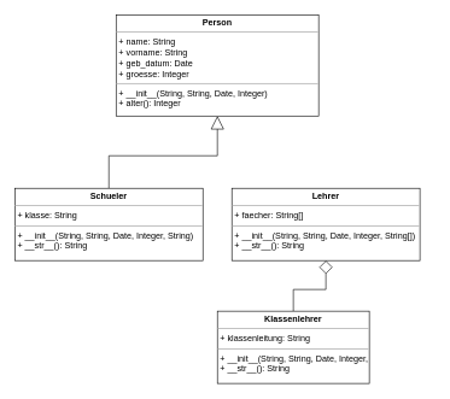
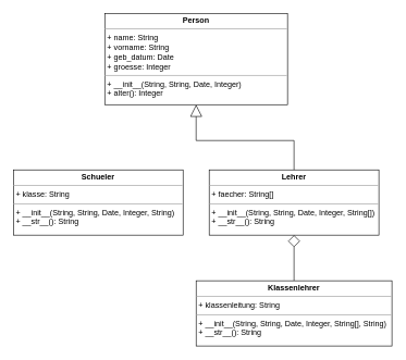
- <mxCell id="2" style="edgeStyle=orthogonalEdgeStyle;rounded=0;orthogonalLoop=1;jettySize=auto;html=1;endArrow=block;endFill=0;strokeColor=#000000;strokeWidth=1;endSize=16;" edge="1" parent="1" source="3" target="4"><mxGeometry relative="1" as="geometry" /></mxCell>
+ <mxCell id="6" style="edgeStyle=orthogonalEdgeStyle;rounded=0;orthogonalLoop=1;jettySize=auto;html=1;exitX=0.5;exitY=0;exitDx=0;exitDy=0;endArrow=block;endFill=0;strokeColor=#000000;strokeWidth=1;endSize=16;entryX=0.5;entryY=1;entryDx=0;entryDy=0;" edge="1" parent="1" source="5" target="4"><mxGeometry relative="1" as="geometry"><mxPoint x="235" y="270" as="sourcePoint" /><mxPoint x="310" y="170" as="targetPoint" /></mxGeometry></mxCell>
- <mxCell id="8" value="&lt;p style=&quot;margin: 0px ; margin-top: 4px ; text-align: center&quot;&gt;&lt;b&gt;Klassenlehrer&lt;/b&gt;&lt;/p&gt;&lt;hr size=&quot;1&quot;&gt;&lt;p style=&quot;margin: 0px ; margin-left: 4px&quot;&gt;+ klassenleitung: String&lt;/p&gt;&lt;hr size=&quot;1&quot;&gt;&lt;p style=&quot;margin: 0px 0px 0px 4px&quot;&gt;+ __init__(String, String, Date, Integer, String[], String)&lt;br&gt;+ __str__(): String&lt;br&gt;&lt;/p&gt;" style="verticalAlign=top;align=left;overflow=fill;fontSize=12;fontFamily=Helvetica;html=1;rounded=0;shadow=0;comic=0;labelBackgroundColor=none;strokeWidth=1" vertex="1" parent="1"><mxGeometry x="300" y="430" width="210" height="100" as="geometry" /></mxCell>
+ <mxCell id="8" value="&lt;p style=&quot;margin: 0px ; margin-top: 4px ; text-align: center&quot;&gt;&lt;b&gt;Klassenlehrer&lt;/b&gt;&lt;/p&gt;&lt;hr size=&quot;1&quot;&gt;&lt;p style=&quot;margin: 0px ; margin-left: 4px&quot;&gt;+ klassenleitung: String&lt;/p&gt;&lt;hr size=&quot;1&quot;&gt;&lt;p style=&quot;margin: 0px 0px 0px 4px&quot;&gt;+ __init__(String, String, Date, Integer, String[], String)&lt;br&gt;+ __str__(): String&lt;br&gt;&lt;/p&gt;" style="verticalAlign=top;align=left;overflow=fill;fontSize=12;fontFamily=Helvetica;html=1;rounded=0;shadow=0;comic=0;labelBackgroundColor=none;strokeWidth=1" vertex="1" parent="1"><mxGeometry x="300" y="430" width="300" height="100" as="geometry" /></mxCell>
